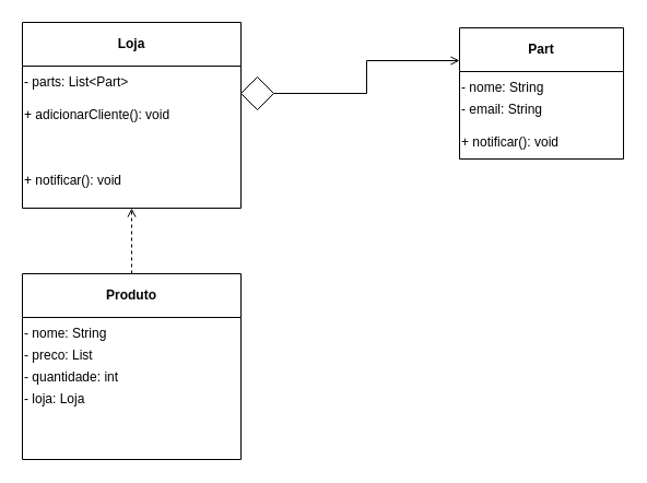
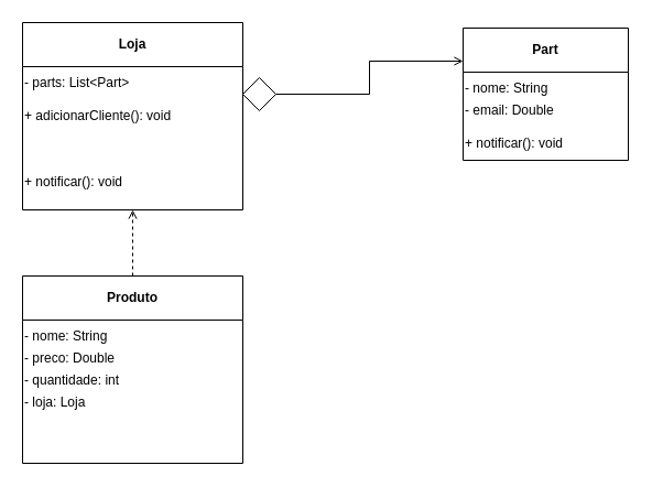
- <mxCell id="4" value="- email: String" style="text;html=1;align=left;verticalAlign=middle;resizable=0;points=[];autosize=1;strokeColor=none;fillColor=none;" vertex="1" parent="2"><mxGeometry y="60" width="100" height="30" as="geometry" /></mxCell>
+ <mxCell id="4" value="- email: Double" style="text;html=1;align=left;verticalAlign=middle;resizable=0;points=[];autosize=1;strokeColor=none;fillColor=none;" vertex="1" parent="2"><mxGeometry y="60" width="100" height="30" as="geometry" /></mxCell>
- <mxCell id="13" value="- preco: List" style="text;html=1;align=left;verticalAlign=middle;resizable=0;points=[];autosize=1;strokeColor=none;fillColor=none;" vertex="1" parent="11"><mxGeometry y="60" width="110" height="30" as="geometry" /></mxCell>
+ <mxCell id="13" value="- preco: Double" style="text;html=1;align=left;verticalAlign=middle;resizable=0;points=[];autosize=1;strokeColor=none;fillColor=none;" vertex="1" parent="11"><mxGeometry y="60" width="110" height="30" as="geometry" /></mxCell>
